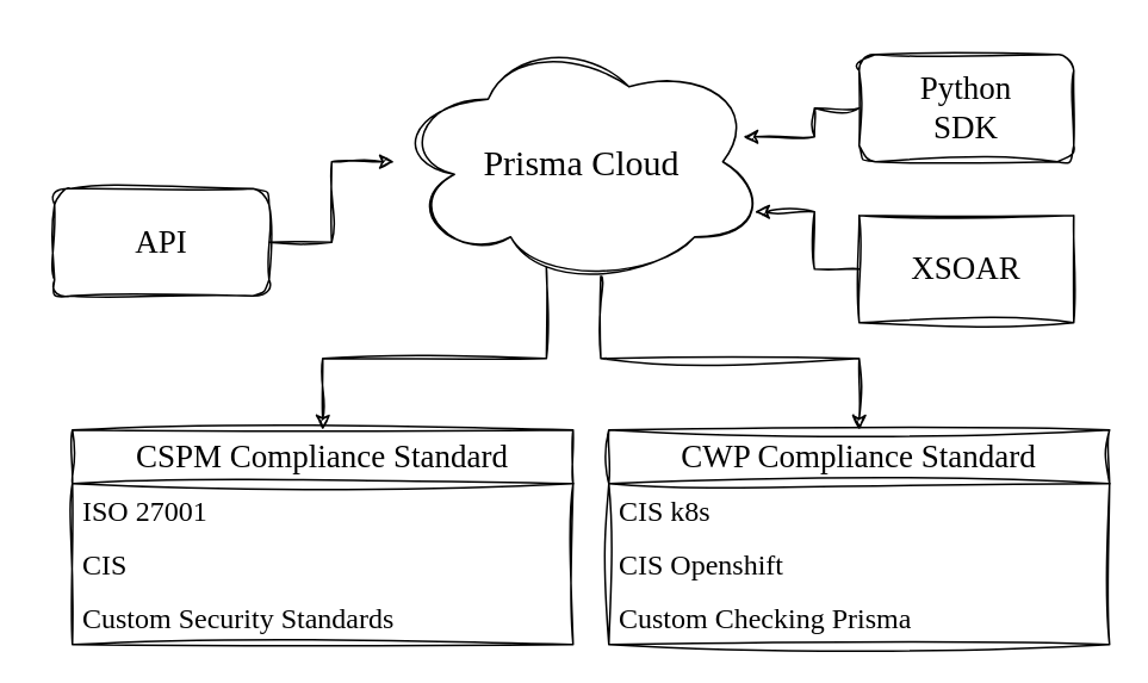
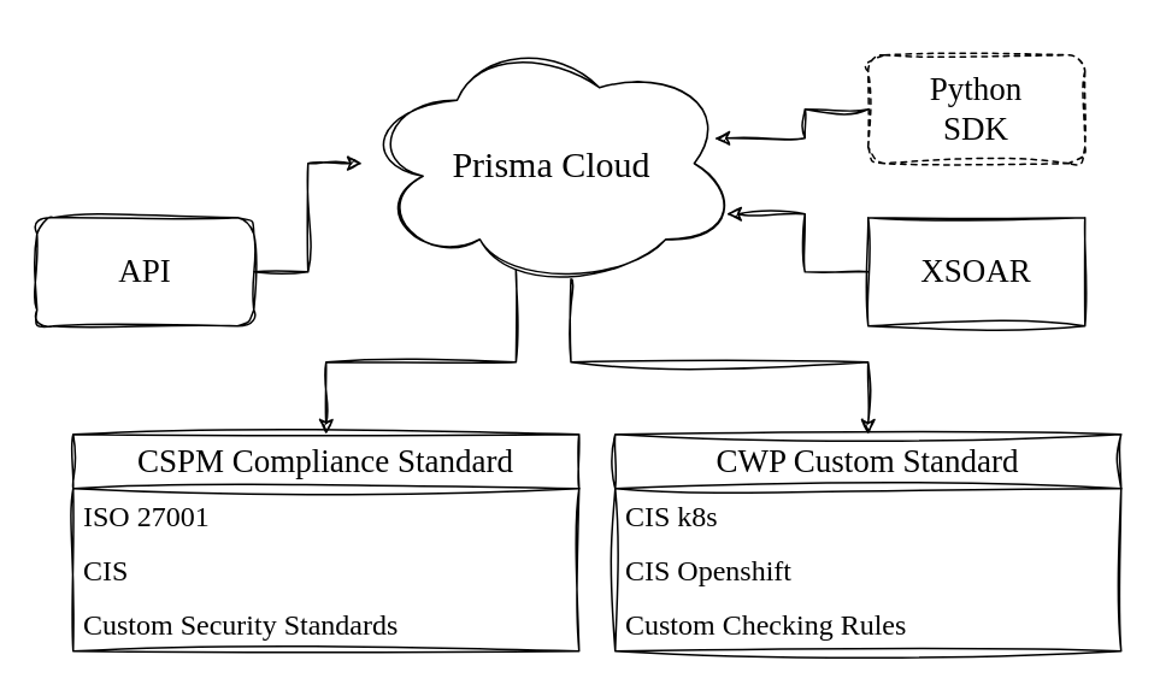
- <mxCell id="10" value="Python&lt;div&gt;SDK&lt;/div&gt;" style="rounded=1;whiteSpace=wrap;html=1;sketch=1;jiggle=2;curveFitting=1;strokeColor=default;align=center;verticalAlign=middle;fontFamily=Gloria Hallelujah;fontSource=https%3A%2F%2Ffonts.googleapis.com%2Fcss%3Ffamily%3DGloria%2BHallelujah;fontSize=18;fontColor=default;fillColor=default;" vertex="1" parent="1"><mxGeometry x="480" y="30" width="120" height="60" as="geometry" /></mxCell>
+ <mxCell id="10" value="Python&lt;div&gt;SDK&lt;/div&gt;" style="rounded=1;whiteSpace=wrap;html=1;sketch=1;jiggle=2;curveFitting=1;strokeColor=default;align=center;verticalAlign=middle;fontFamily=Gloria Hallelujah;fontSource=https%3A%2F%2Ffonts.googleapis.com%2Fcss%3Ffamily%3DGloria%2BHallelujah;fontSize=18;fontColor=default;fillColor=default;dashed=1;" vertex="1" parent="1"><mxGeometry x="480" y="30" width="120" height="60" as="geometry" /></mxCell>
- <mxCell id="3" value="Prisma Cloud" style="ellipse;shape=cloud;whiteSpace=wrap;html=1;sketch=1;curveFitting=1;jiggle=2;fontFamily=Gloria Hallelujah;fontSource=https%3A%2F%2Ffonts.googleapis.com%2Fcss%3Ffamily%3DGloria%2BHallelujah;fontSize=20;" vertex="1" parent="1"><mxGeometry x="220" y="20" width="210" height="140" as="geometry" /></mxCell>
+ <mxCell id="3" value="Prisma Cloud" style="ellipse;shape=cloud;whiteSpace=wrap;html=1;sketch=1;curveFitting=1;jiggle=2;fontFamily=Gloria Hallelujah;fontSource=https%3A%2F%2Ffonts.googleapis.com%2Fcss%3Ffamily%3DGloria%2BHallelujah;fontSize=20;" vertex="1" parent="1"><mxGeometry x="200" y="20" width="210" height="140" as="geometry" /></mxCell>
- <mxCell id="9" value="API" style="rounded=1;whiteSpace=wrap;html=1;sketch=1;jiggle=2;curveFitting=1;strokeColor=default;align=center;verticalAlign=middle;fontFamily=Gloria Hallelujah;fontSource=https%3A%2F%2Ffonts.googleapis.com%2Fcss%3Ffamily%3DGloria%2BHallelujah;fontSize=18;fontColor=default;fillColor=default;" vertex="1" parent="1"><mxGeometry x="30" y="105" width="120" height="60" as="geometry" /></mxCell>
+ <mxCell id="9" value="API" style="rounded=1;whiteSpace=wrap;html=1;sketch=1;jiggle=2;curveFitting=1;strokeColor=default;align=center;verticalAlign=middle;fontFamily=Gloria Hallelujah;fontSource=https%3A%2F%2Ffonts.googleapis.com%2Fcss%3Ffamily%3DGloria%2BHallelujah;fontSize=18;fontColor=default;fillColor=default;" vertex="1" parent="1"><mxGeometry x="20" y="120" width="120" height="60" as="geometry" /></mxCell>
- <mxCell id="15" value="CWP Compliance Standard" style="swimlane;fontStyle=0;childLayout=stackLayout;horizontal=1;startSize=30;horizontalStack=0;resizeParent=1;resizeParentMax=0;resizeLast=0;collapsible=1;marginBottom=0;whiteSpace=wrap;html=1;sketch=1;curveFitting=1;jiggle=2;fontFamily=Gloria Hallelujah;fontSource=https%3A%2F%2Ffonts.googleapis.com%2Fcss%3Ffamily%3DGloria%2BHallelujah;fontSize=18;" vertex="1" parent="1"><mxGeometry x="340" y="240" width="280" height="120" as="geometry" /></mxCell>
+ <mxCell id="15" value="CWP Custom Standard" style="swimlane;fontStyle=0;childLayout=stackLayout;horizontal=1;startSize=30;horizontalStack=0;resizeParent=1;resizeParentMax=0;resizeLast=0;collapsible=1;marginBottom=0;whiteSpace=wrap;html=1;sketch=1;curveFitting=1;jiggle=2;fontFamily=Gloria Hallelujah;fontSource=https%3A%2F%2Ffonts.googleapis.com%2Fcss%3Ffamily%3DGloria%2BHallelujah;fontSize=18;" vertex="1" parent="1"><mxGeometry x="340" y="240" width="280" height="120" as="geometry" /></mxCell>
- <mxCell id="18" value="Custom Checking Prisma" style="text;strokeColor=none;fillColor=none;align=left;verticalAlign=middle;spacingLeft=4;spacingRight=4;overflow=hidden;points=[[0,0.5],[1,0.5]];portConstraint=eastwest;rotatable=0;whiteSpace=wrap;html=1;fontFamily=Gloria Hallelujah;fontSource=https%3A%2F%2Ffonts.googleapis.com%2Fcss%3Ffamily%3DGloria%2BHallelujah;fontSize=16;" vertex="1" parent="15"><mxGeometry y="90" width="280" height="30" as="geometry" /></mxCell>
+ <mxCell id="18" value="Custom Checking Rules" style="text;strokeColor=none;fillColor=none;align=left;verticalAlign=middle;spacingLeft=4;spacingRight=4;overflow=hidden;points=[[0,0.5],[1,0.5]];portConstraint=eastwest;rotatable=0;whiteSpace=wrap;html=1;fontFamily=Gloria Hallelujah;fontSource=https%3A%2F%2Ffonts.googleapis.com%2Fcss%3Ffamily%3DGloria%2BHallelujah;fontSize=16;" vertex="1" parent="15"><mxGeometry y="90" width="280" height="30" as="geometry" /></mxCell>
